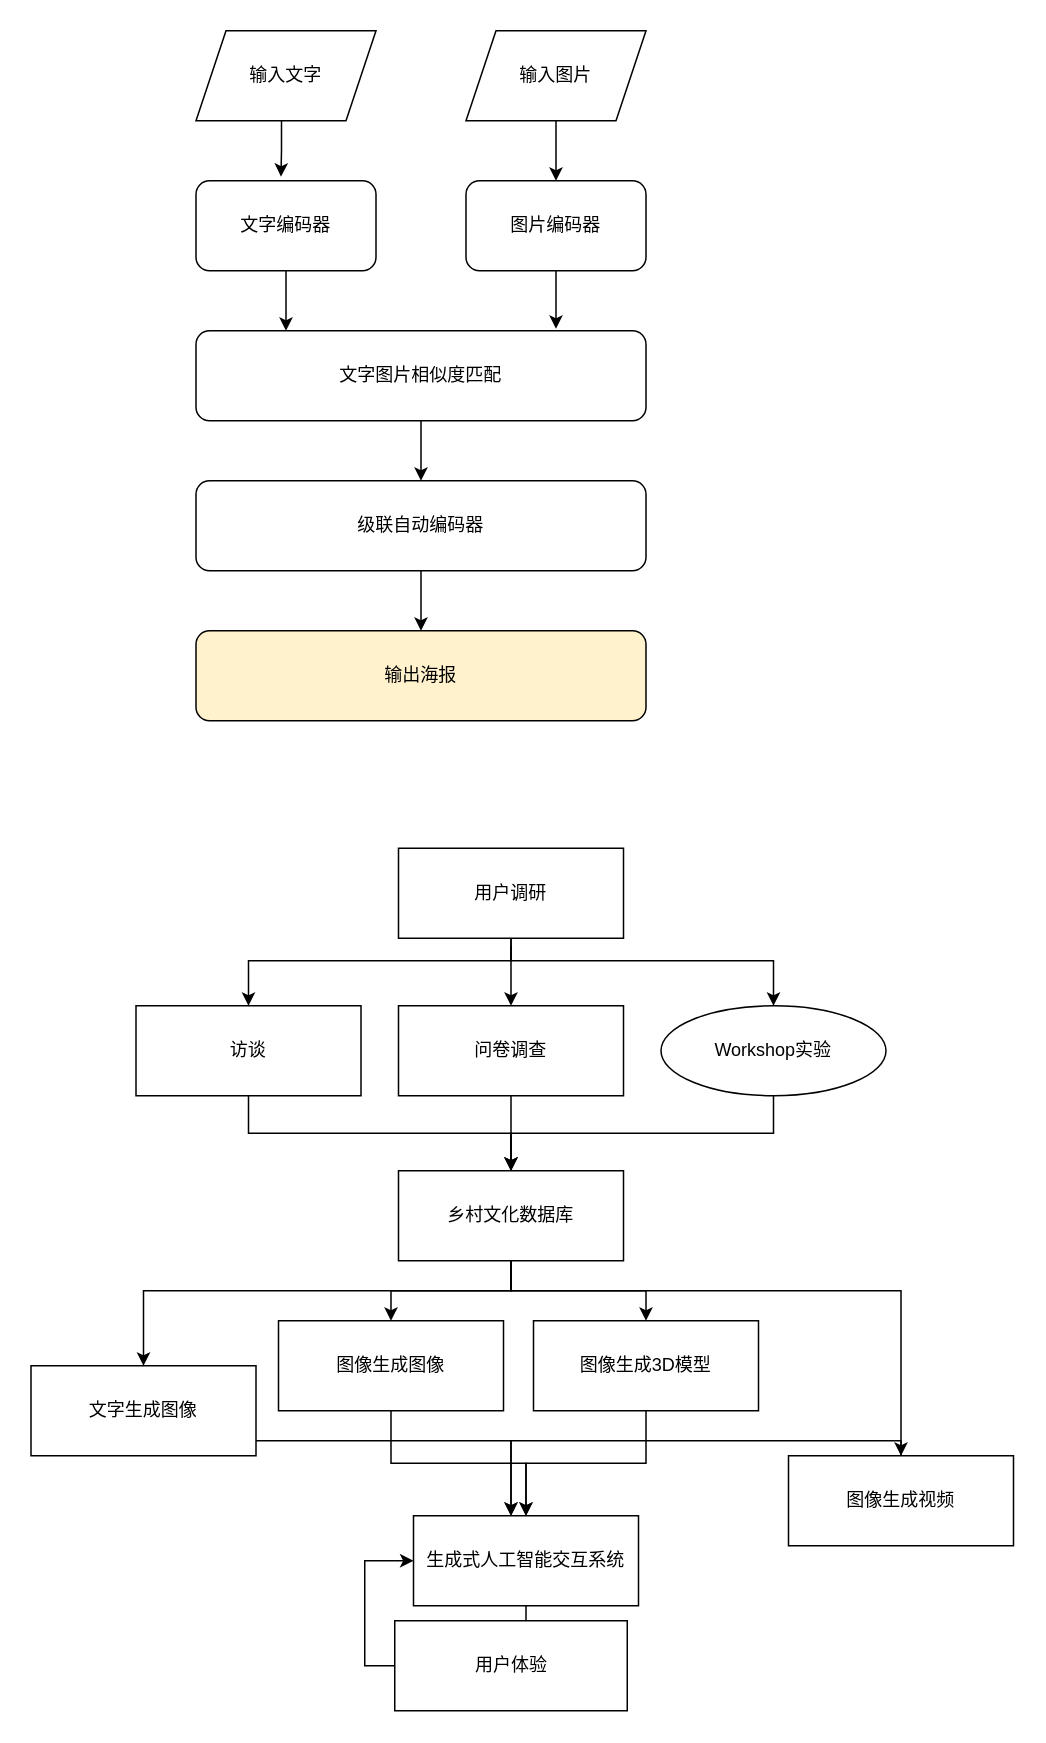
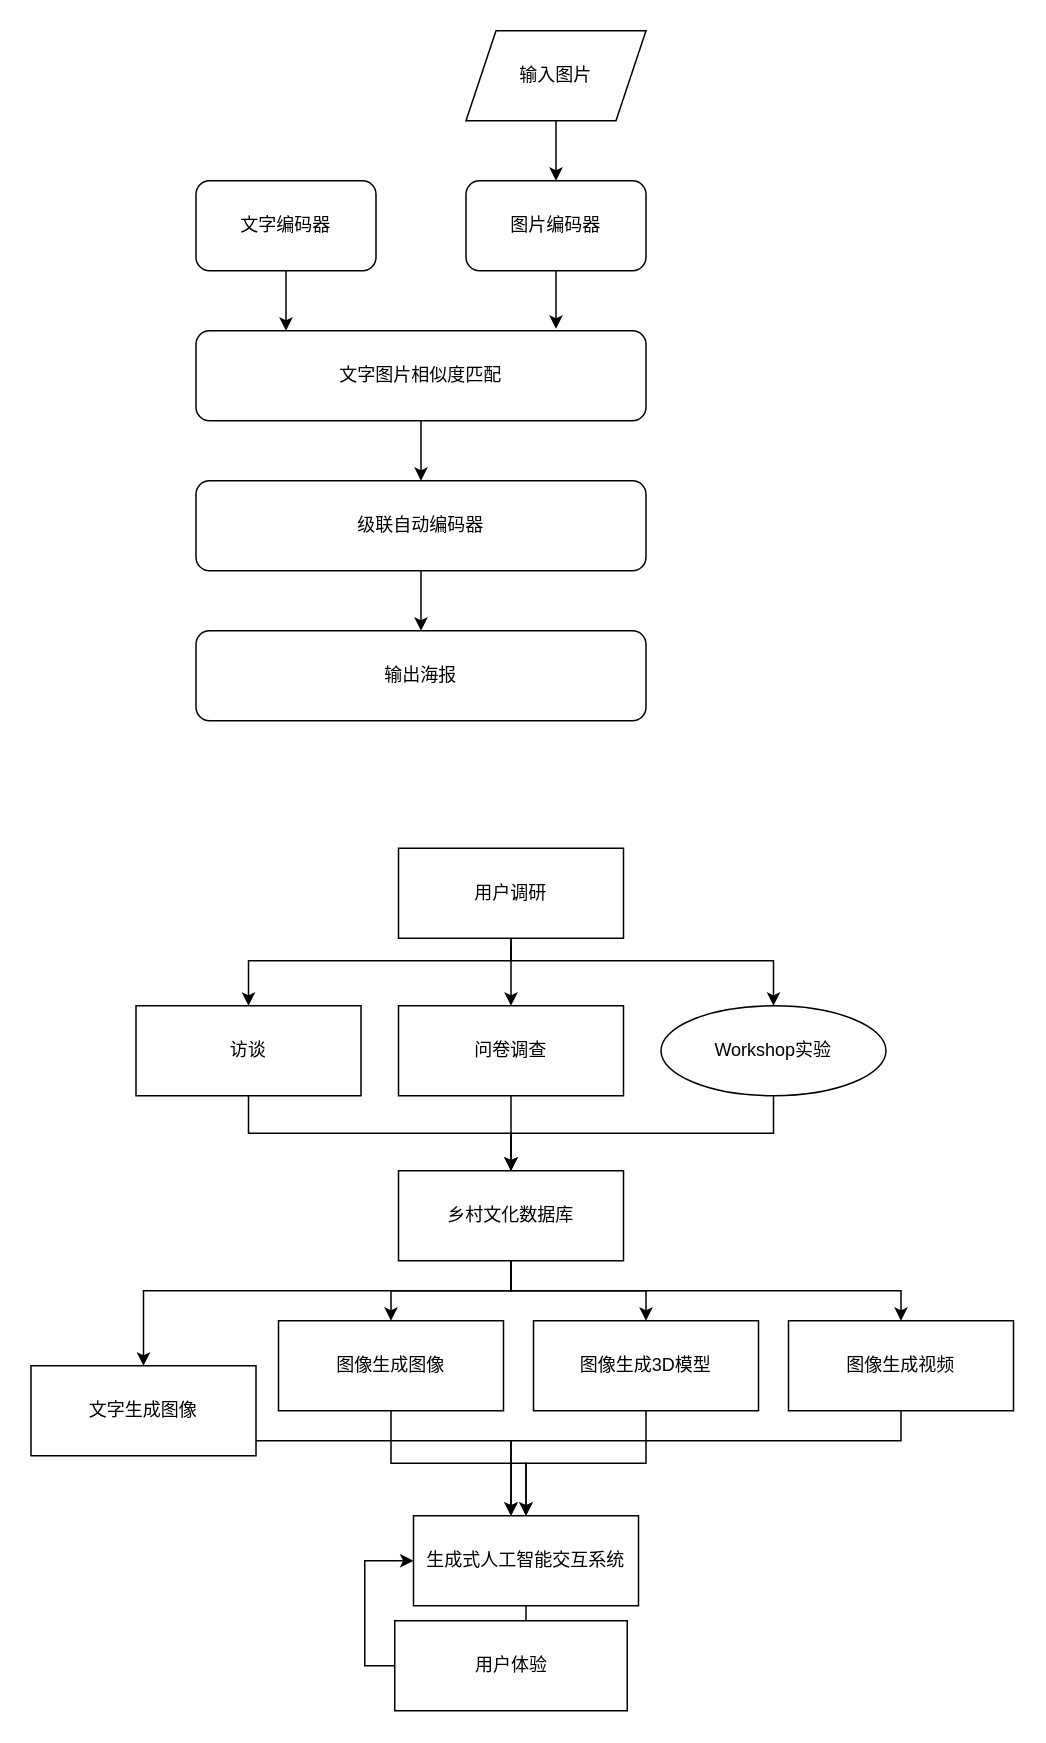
- <mxCell id="3" value="输入文字" style="shape=parallelogram;perimeter=parallelogramPerimeter;whiteSpace=wrap;html=1;fixedSize=1;" vertex="1" parent="1"><mxGeometry x="130" y="20" width="120" height="60" as="geometry" /></mxCell>
- <mxCell id="2" style="edgeStyle=orthogonalEdgeStyle;rounded=0;orthogonalLoop=1;jettySize=auto;html=1;entryX=0.472;entryY=-0.045;entryDx=0;entryDy=0;entryPerimeter=0;" edge="1" parent="1" source="3" target="7"><mxGeometry relative="1" as="geometry"><Array as="points"><mxPoint x="187" y="100" /><mxPoint x="187" y="100" /></Array></mxGeometry></mxCell>
- <mxCell id="14" value="输出海报" style="rounded=1;whiteSpace=wrap;html=1;fillColor=#fff2cc;" vertex="1" parent="1"><mxGeometry x="130" y="420" width="300" height="60" as="geometry" /></mxCell>
+ <mxCell id="14" value="输出海报" style="rounded=1;whiteSpace=wrap;html=1;" vertex="1" parent="1"><mxGeometry x="130" y="420" width="300" height="60" as="geometry" /></mxCell>
- <mxCell id="41" value="图像生成视频" style="rounded=0;whiteSpace=wrap;html=1;" vertex="1" parent="1"><mxGeometry x="525" y="970" width="150" height="60" as="geometry" /></mxCell>
+ <mxCell id="41" value="图像生成视频" style="rounded=0;whiteSpace=wrap;html=1;" vertex="1" parent="1"><mxGeometry x="525" y="880" width="150" height="60" as="geometry" /></mxCell>
